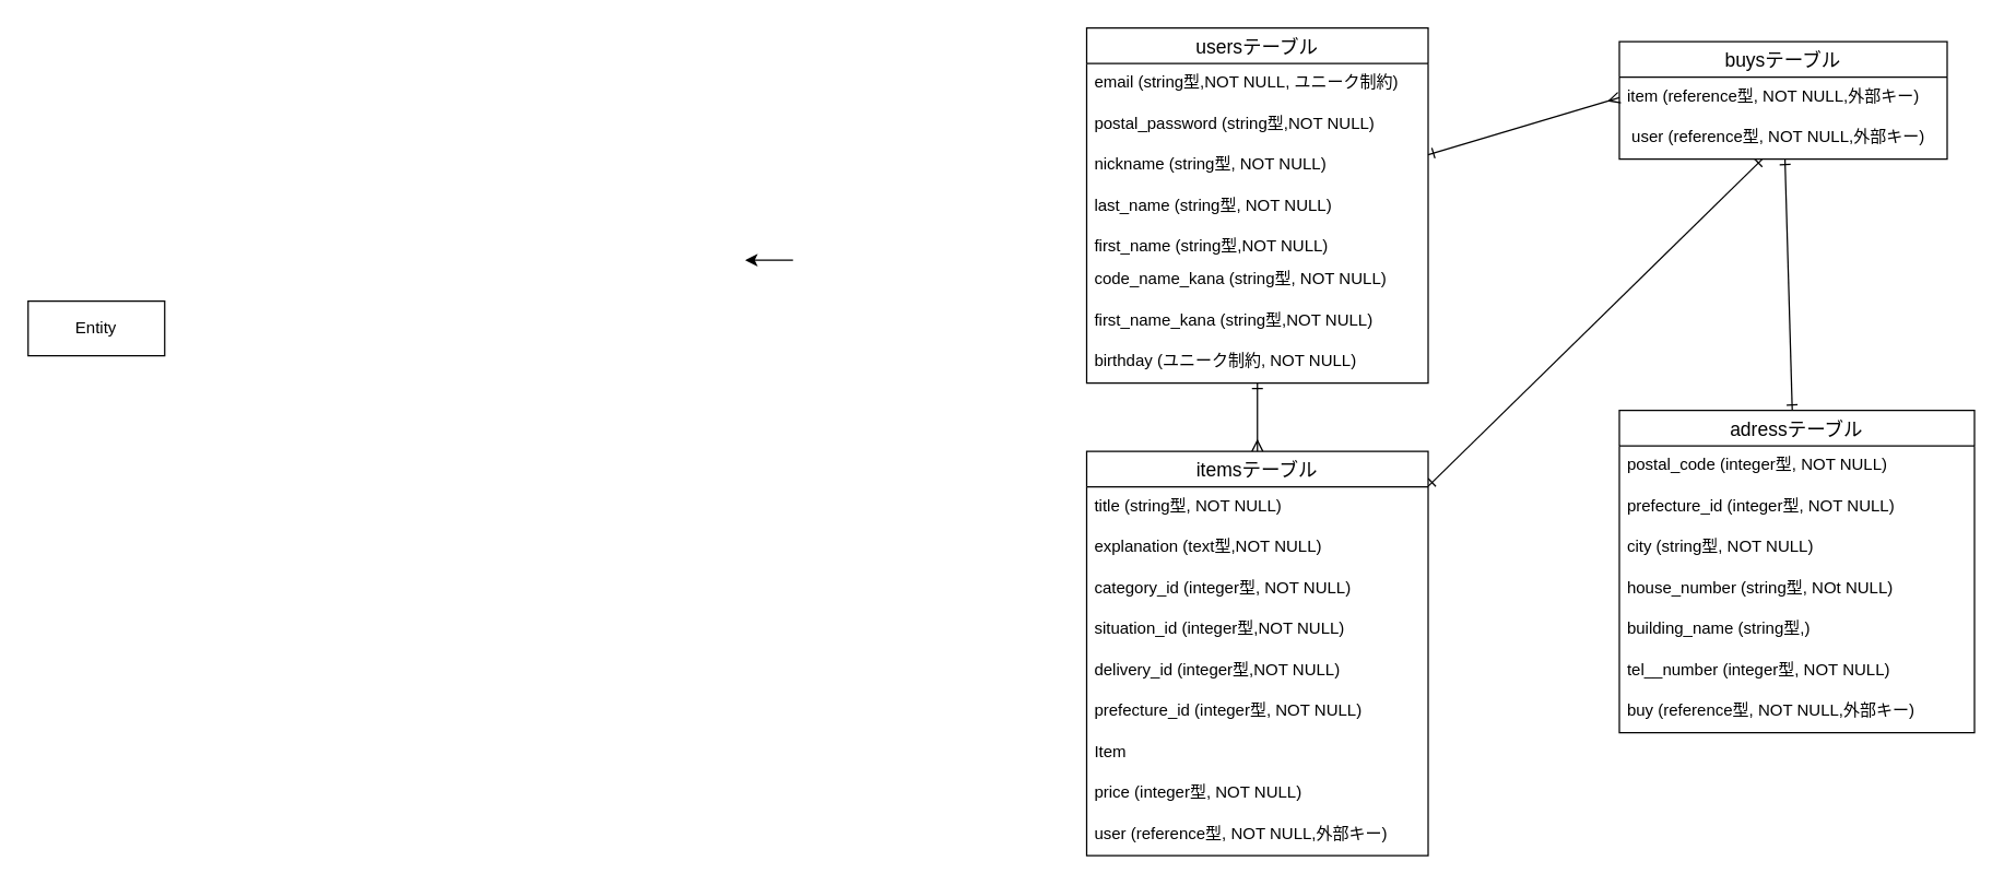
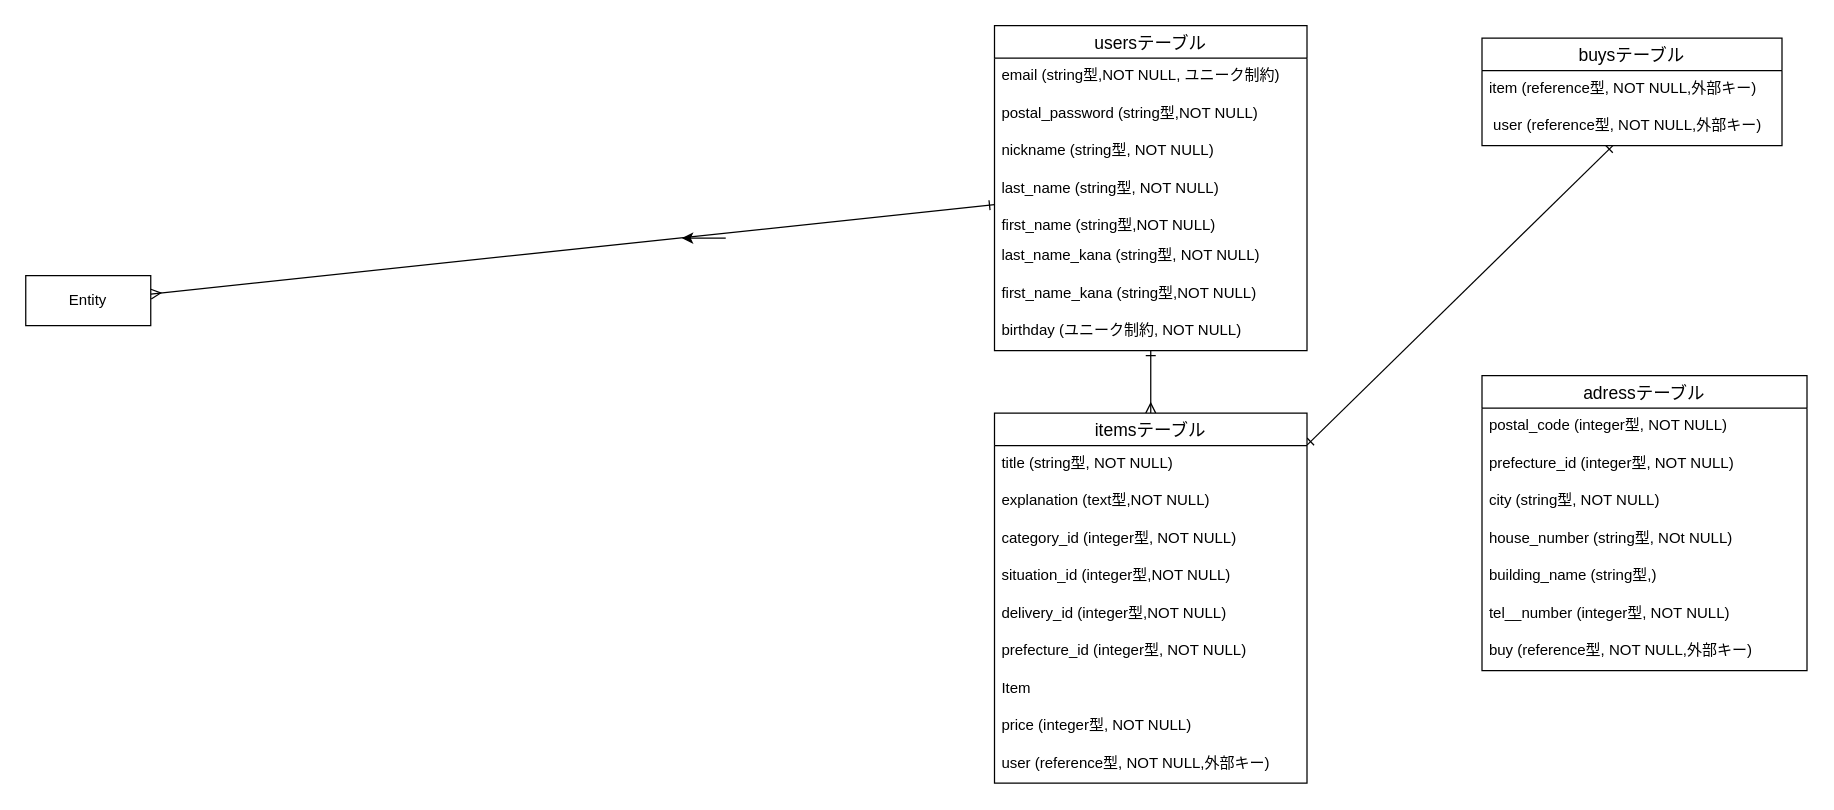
- <mxCell id="4" style="edgeStyle=none;html=1;entryX=0;entryY=0.5;entryDx=0;entryDy=0;startArrow=ERone;startFill=0;endArrow=ERmany;endFill=0;" parent="1" source="5" target="29" edge="1"><mxGeometry relative="1" as="geometry" /></mxCell>
+ <mxCell id="4" style="edgeStyle=none;html=1;startArrow=ERone;startFill=0;endArrow=ERmany;endFill=0;" parent="1" source="5" target="15" edge="1"><mxGeometry relative="1" as="geometry" /></mxCell>
- <mxCell id="11" value="code_name_kana (string型, NOT NULL)" style="text;strokeColor=none;fillColor=none;spacingLeft=4;spacingRight=4;overflow=hidden;rotatable=0;points=[[0,0.5],[1,0.5]];portConstraint=eastwest;fontSize=12;" parent="5" vertex="1"><mxGeometry y="170" width="250" height="30" as="geometry" /></mxCell>
+ <mxCell id="11" value="last_name_kana (string型, NOT NULL)" style="text;strokeColor=none;fillColor=none;spacingLeft=4;spacingRight=4;overflow=hidden;rotatable=0;points=[[0,0.5],[1,0.5]];portConstraint=eastwest;fontSize=12;" parent="5" vertex="1"><mxGeometry y="170" width="250" height="30" as="geometry" /></mxCell>
- <mxCell id="27" style="edgeStyle=none;html=1;startArrow=ERone;startFill=0;endArrow=ERone;endFill=0;" parent="1" source="28" target="31" edge="1"><mxGeometry relative="1" as="geometry" /></mxCell>
